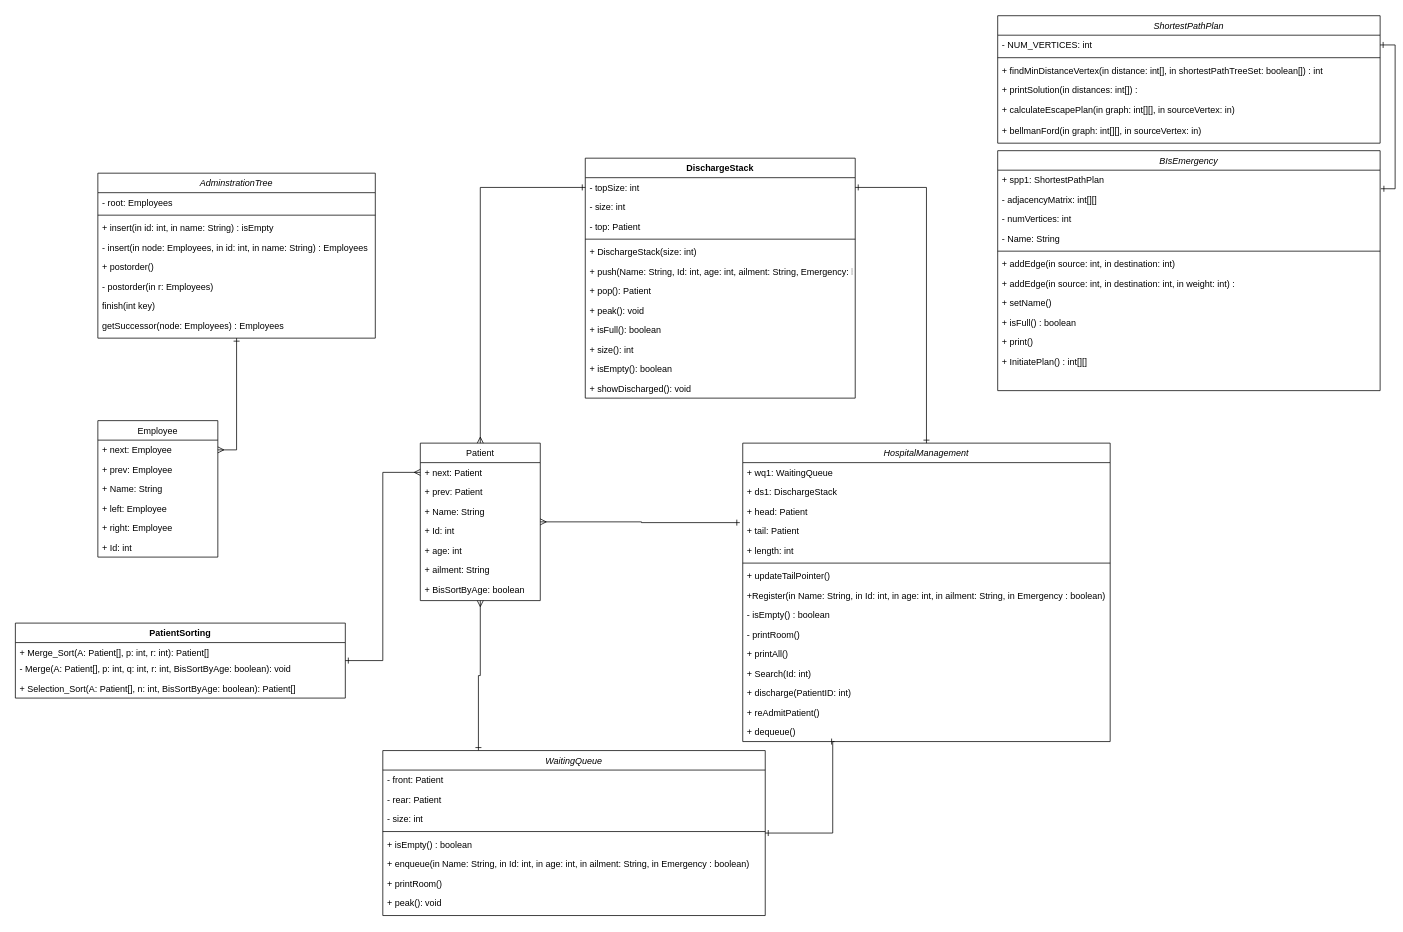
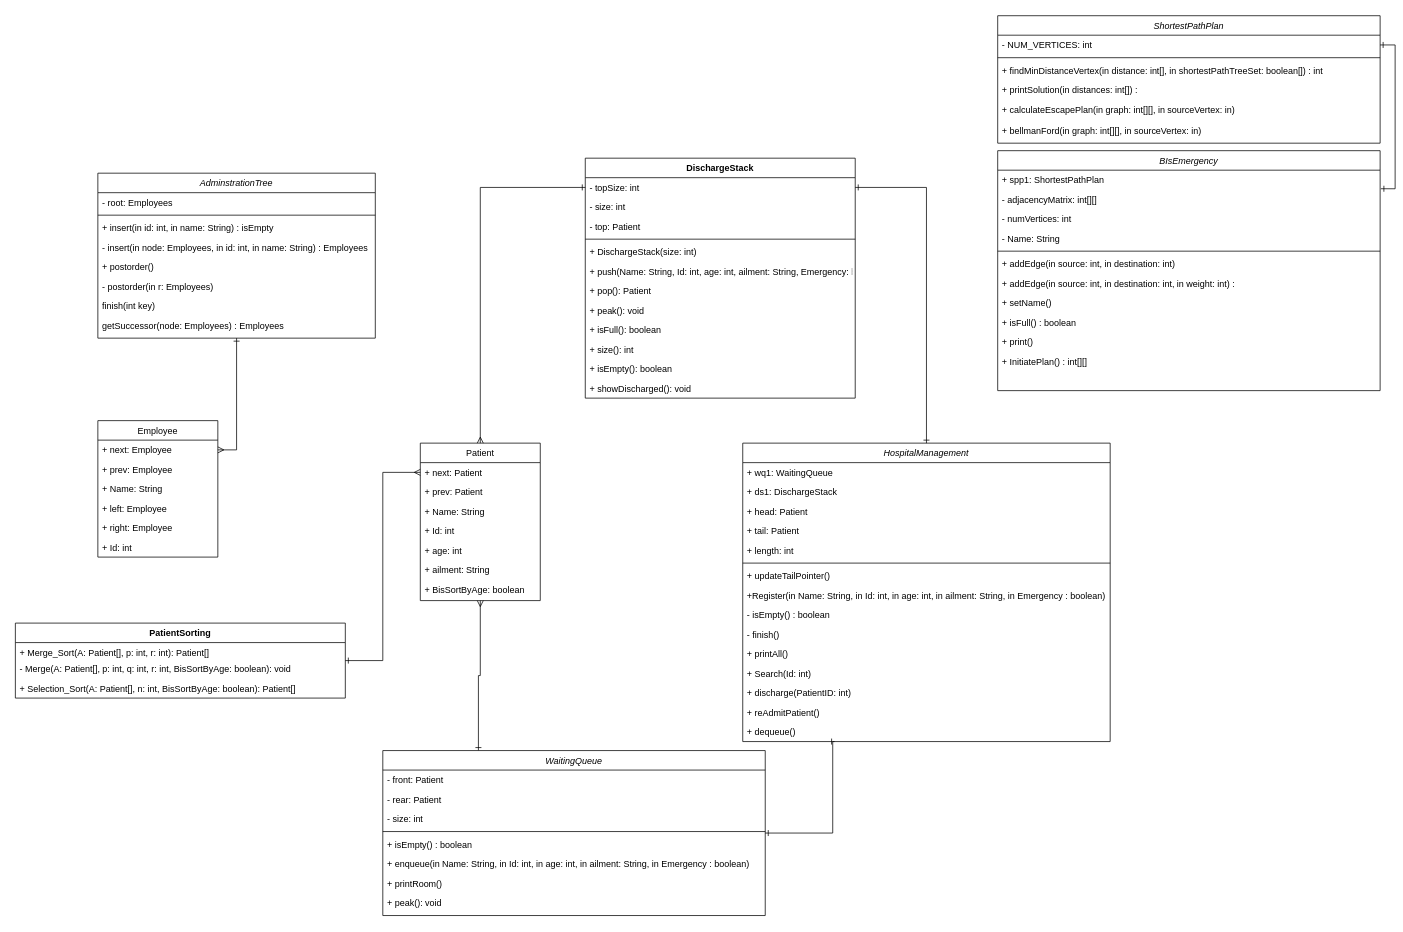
- <mxCell id="27" style="edgeStyle=orthogonalEdgeStyle;rounded=0;orthogonalLoop=1;jettySize=auto;html=1;entryX=-0.008;entryY=0.077;entryDx=0;entryDy=0;entryPerimeter=0;startArrow=ERmany;startFill=0;endArrow=ERone;endFill=0;" parent="1" source="19" target="6" edge="1"><mxGeometry relative="1" as="geometry" /></mxCell>
- <mxCell id="12" value="- printRoom()" style="text;align=left;verticalAlign=top;spacingLeft=4;spacingRight=4;overflow=hidden;rotatable=0;points=[[0,0.5],[1,0.5]];portConstraint=eastwest;" parent="2" vertex="1"><mxGeometry y="242" width="490" height="26" as="geometry" /></mxCell>
+ <mxCell id="12" value="- finish()" style="text;align=left;verticalAlign=top;spacingLeft=4;spacingRight=4;overflow=hidden;rotatable=0;points=[[0,0.5],[1,0.5]];portConstraint=eastwest;" parent="2" vertex="1"><mxGeometry y="242" width="490" height="26" as="geometry" /></mxCell>
